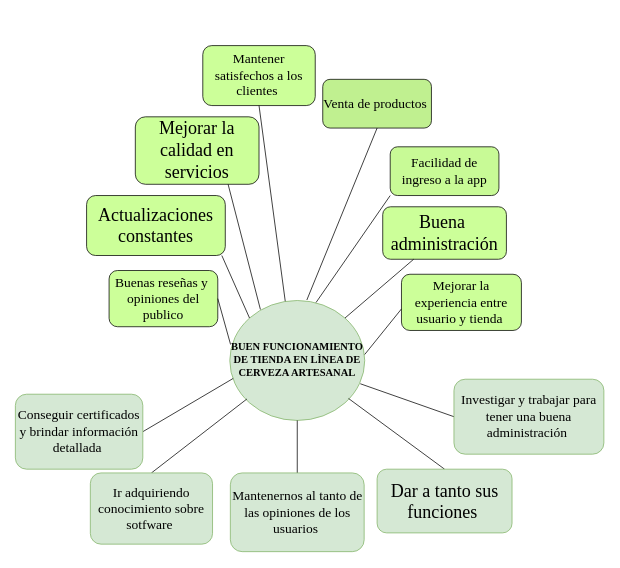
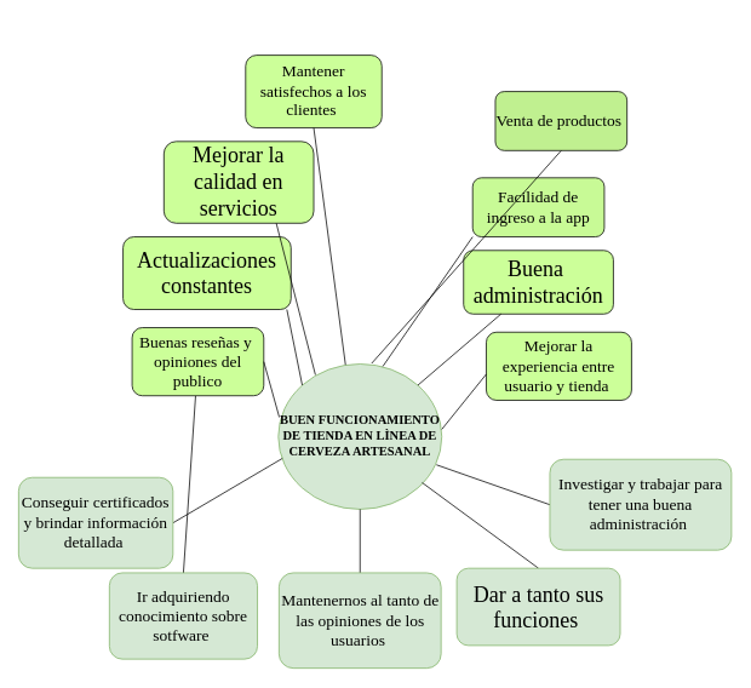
- <mxCell id="17" value="&lt;font style=&quot;font-size: 18px;&quot; face=&quot;Georgia&quot;&gt;Venta de productos&amp;nbsp;&lt;/font&gt;" style="rounded=1;whiteSpace=wrap;html=1;fillColor=#C0F090;" parent="1" vertex="1"><mxGeometry x="430" y="105" width="145" height="65" as="geometry" /></mxCell>
+ <mxCell id="17" value="&lt;font style=&quot;font-size: 18px;&quot; face=&quot;Georgia&quot;&gt;Venta de productos&amp;nbsp;&lt;/font&gt;" style="rounded=1;whiteSpace=wrap;html=1;fillColor=#C0F090;" parent="1" vertex="1"><mxGeometry x="545" y="100" width="145" height="65" as="geometry" /></mxCell>
- <mxCell id="14" value="&lt;font style=&quot;font-size: 24px;&quot;&gt;Actualizaciones constantes&lt;/font&gt;" style="rounded=1;whiteSpace=wrap;html=1;fontFamily=Georgia;fontSize=14;fillColor=#CCFF99;strokeColor=#000000;" parent="1" vertex="1"><mxGeometry x="115" y="260" width="185" height="80" as="geometry" /></mxCell>
+ <mxCell id="14" value="&lt;font style=&quot;font-size: 24px;&quot;&gt;Actualizaciones constantes&lt;/font&gt;" style="rounded=1;whiteSpace=wrap;html=1;fontFamily=Georgia;fontSize=14;fillColor=#CCFF99;strokeColor=#000000;" parent="1" vertex="1"><mxGeometry x="135" y="260" width="185" height="80" as="geometry" /></mxCell>
- <mxCell id="8" value="" style="endArrow=none;html=1;rounded=0;fontFamily=Georgia;fontSize=14;entryX=0.127;entryY=0.821;entryDx=0;entryDy=0;entryPerimeter=0;exitX=0.5;exitY=0;exitDx=0;exitDy=0;" parent="1" source="11" target="3" edge="1"><mxGeometry width="50" height="50" relative="1" as="geometry"><mxPoint x="255" y="550" as="sourcePoint" /><mxPoint x="335" y="500" as="targetPoint" /></mxGeometry></mxCell>
+ <mxCell id="8" value="" style="endArrow=none;html=1;rounded=0;fontFamily=Georgia;fontSize=14;exitX=0.5;exitY=0;exitDx=0;exitDy=0;" parent="1" source="11" target="24" edge="1"><mxGeometry width="50" height="50" relative="1" as="geometry"><mxPoint x="255" y="550" as="sourcePoint" /><mxPoint x="335" y="500" as="targetPoint" /></mxGeometry></mxCell>
